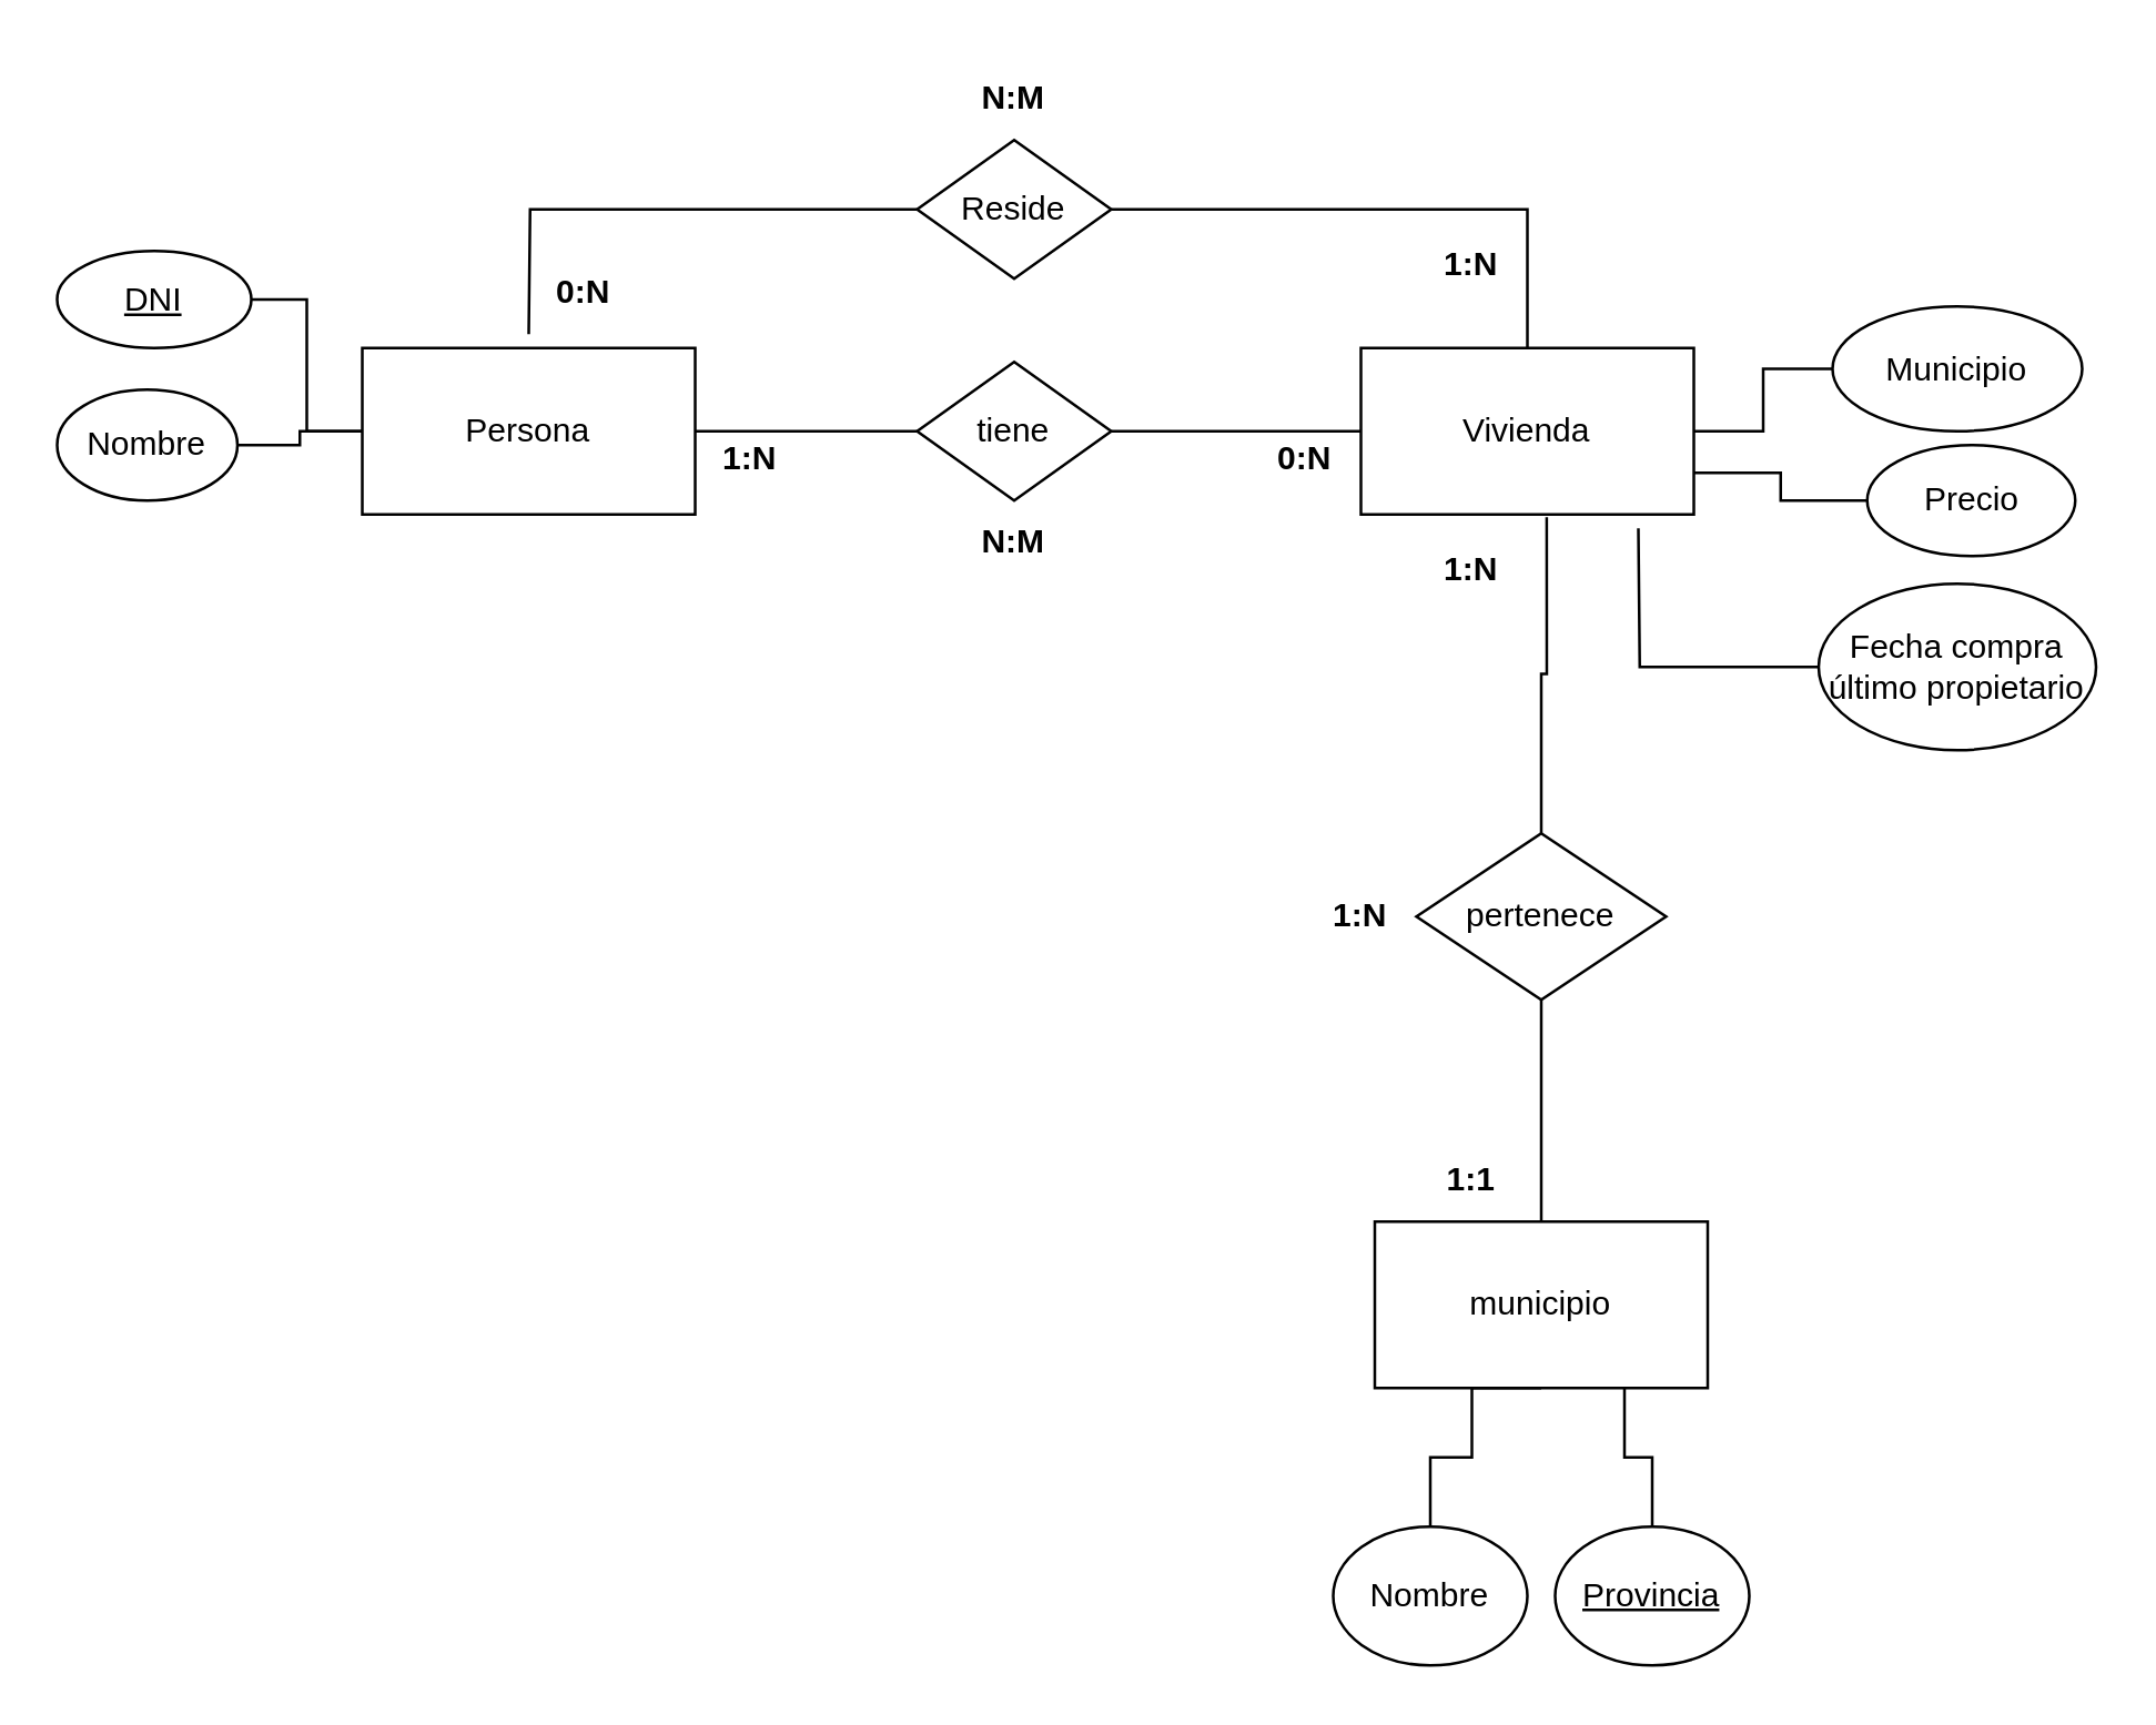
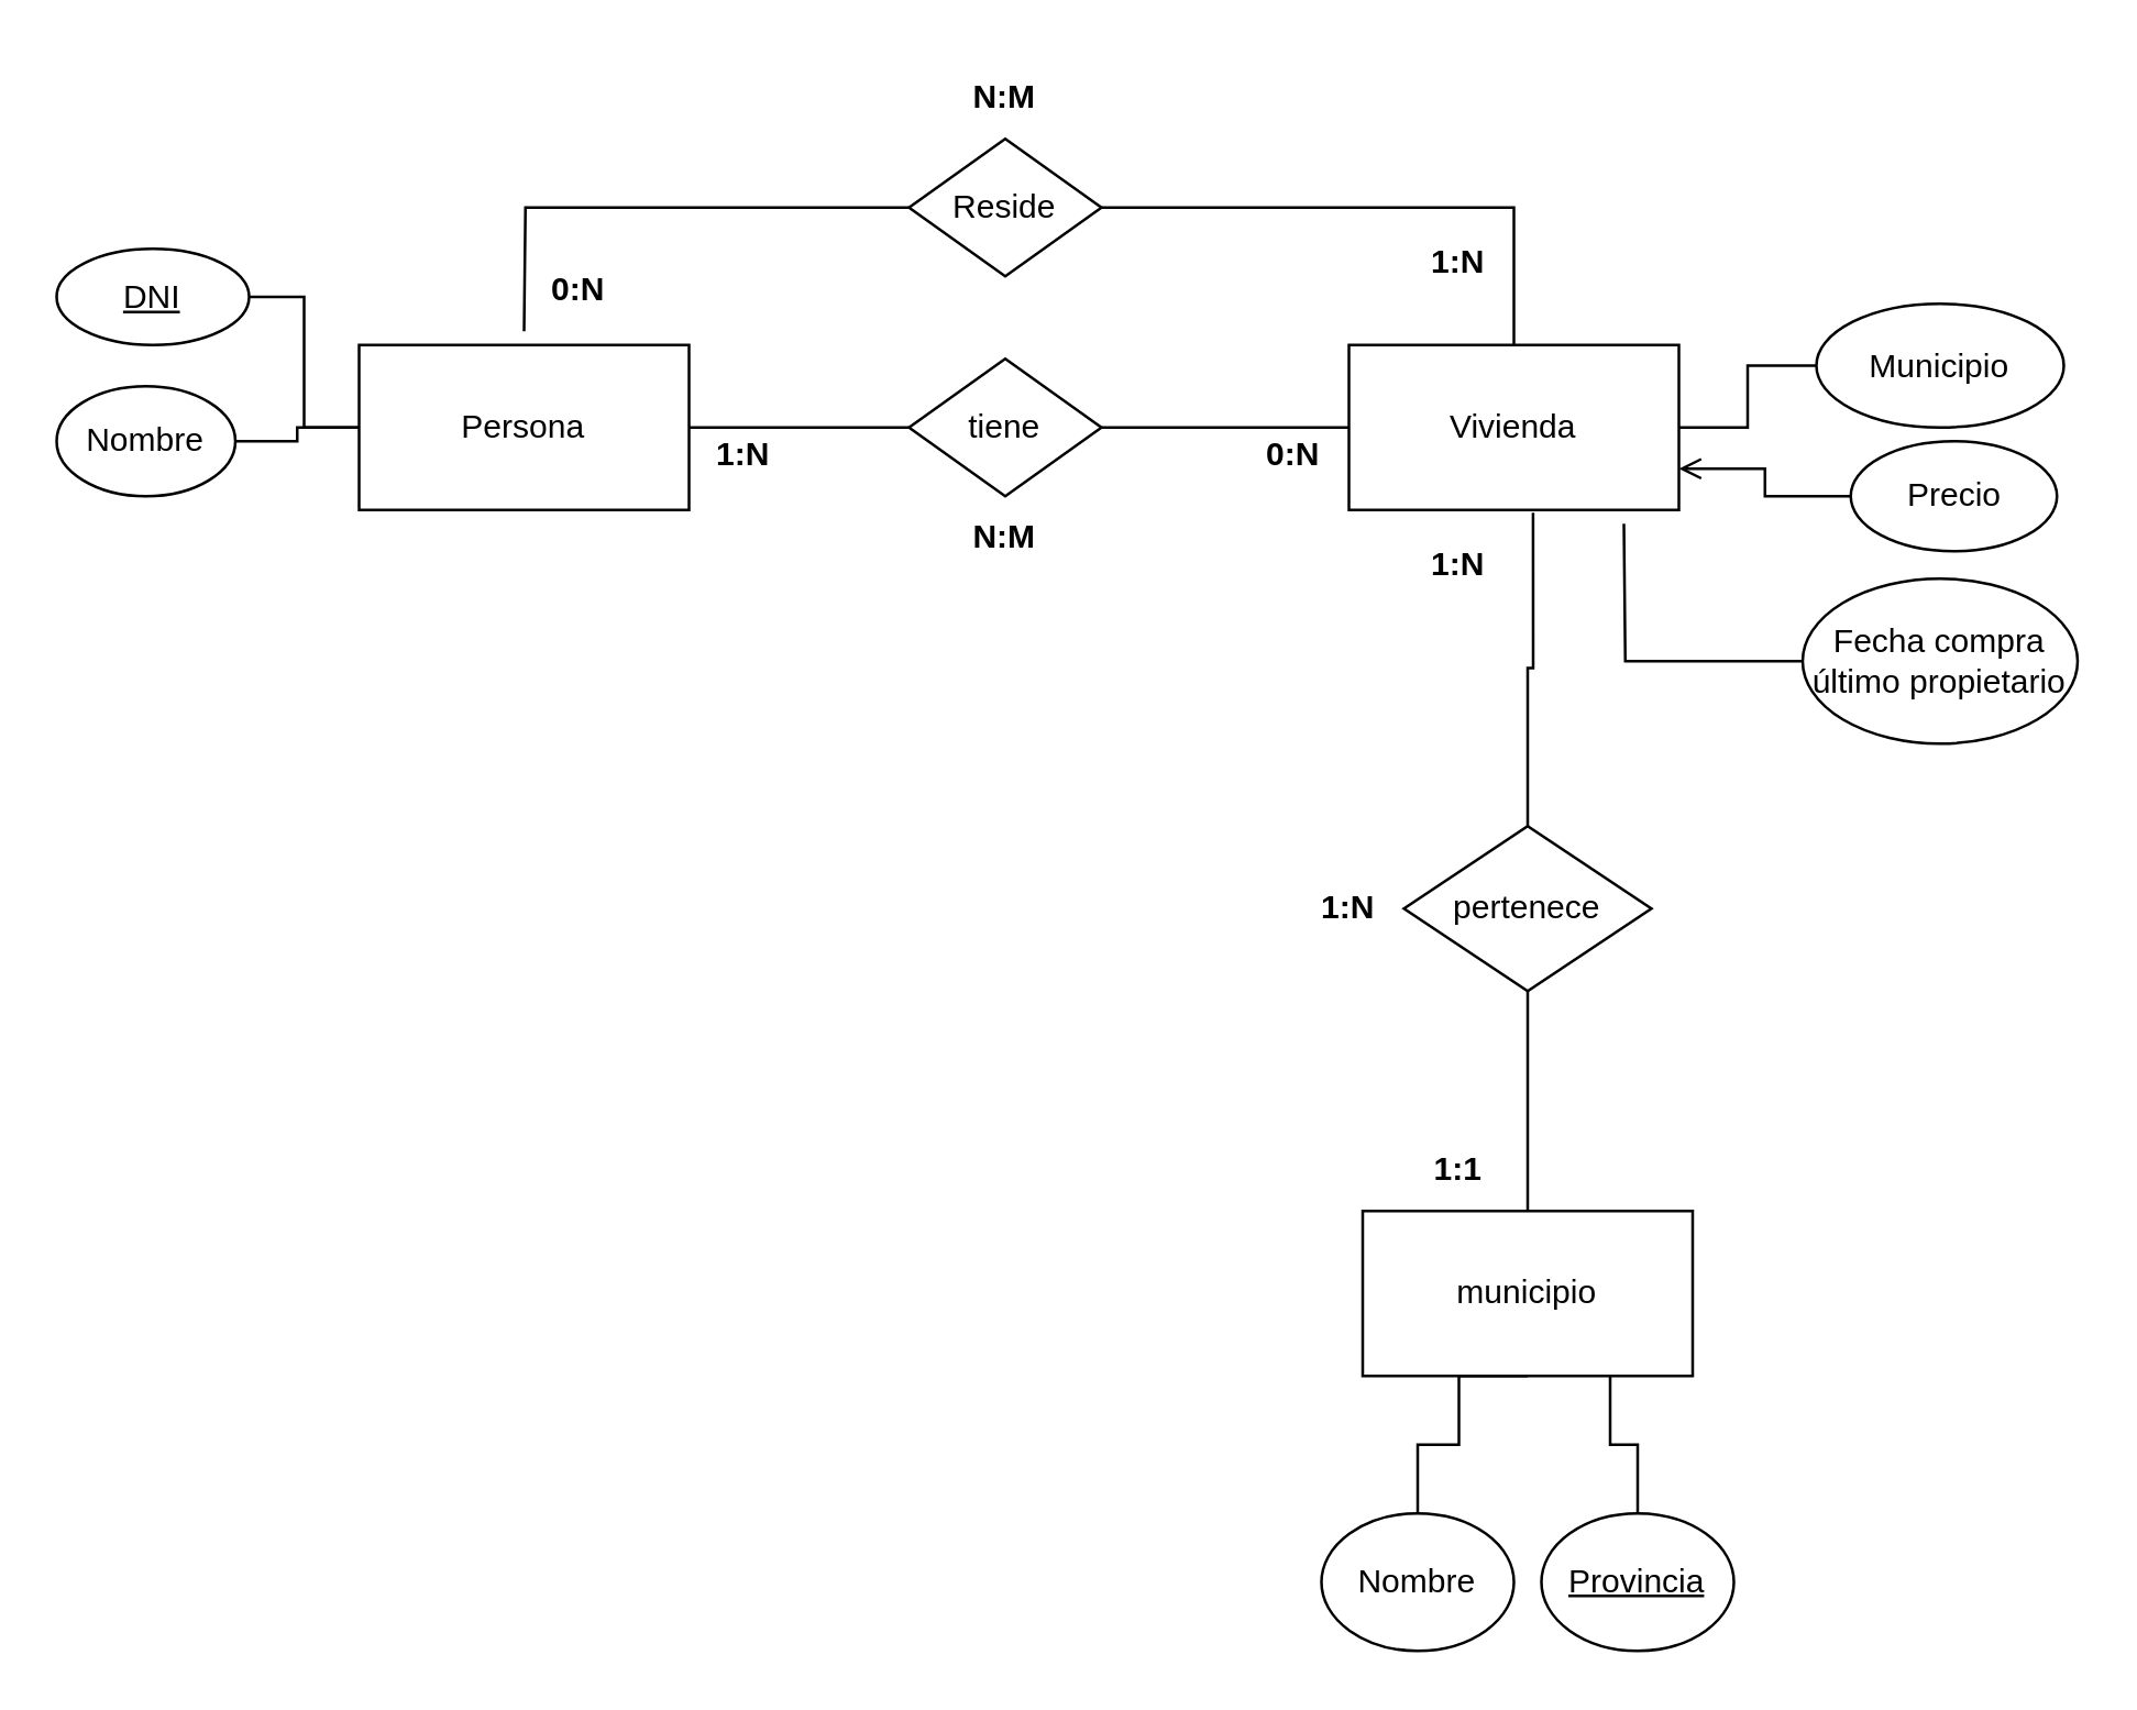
- <mxCell id="21" style="edgeStyle=orthogonalEdgeStyle;rounded=0;orthogonalLoop=1;jettySize=auto;html=1;entryX=1;entryY=0.75;entryDx=0;entryDy=0;endArrow=none;endFill=0;" edge="1" parent="1" source="22" target="6"><mxGeometry relative="1" as="geometry" /></mxCell>
+ <mxCell id="21" style="edgeStyle=orthogonalEdgeStyle;rounded=0;orthogonalLoop=1;jettySize=auto;html=1;entryX=1;entryY=0.75;entryDx=0;entryDy=0;endArrow=open;endFill=0;" edge="1" parent="1" source="22" target="6"><mxGeometry relative="1" as="geometry" /></mxCell>
